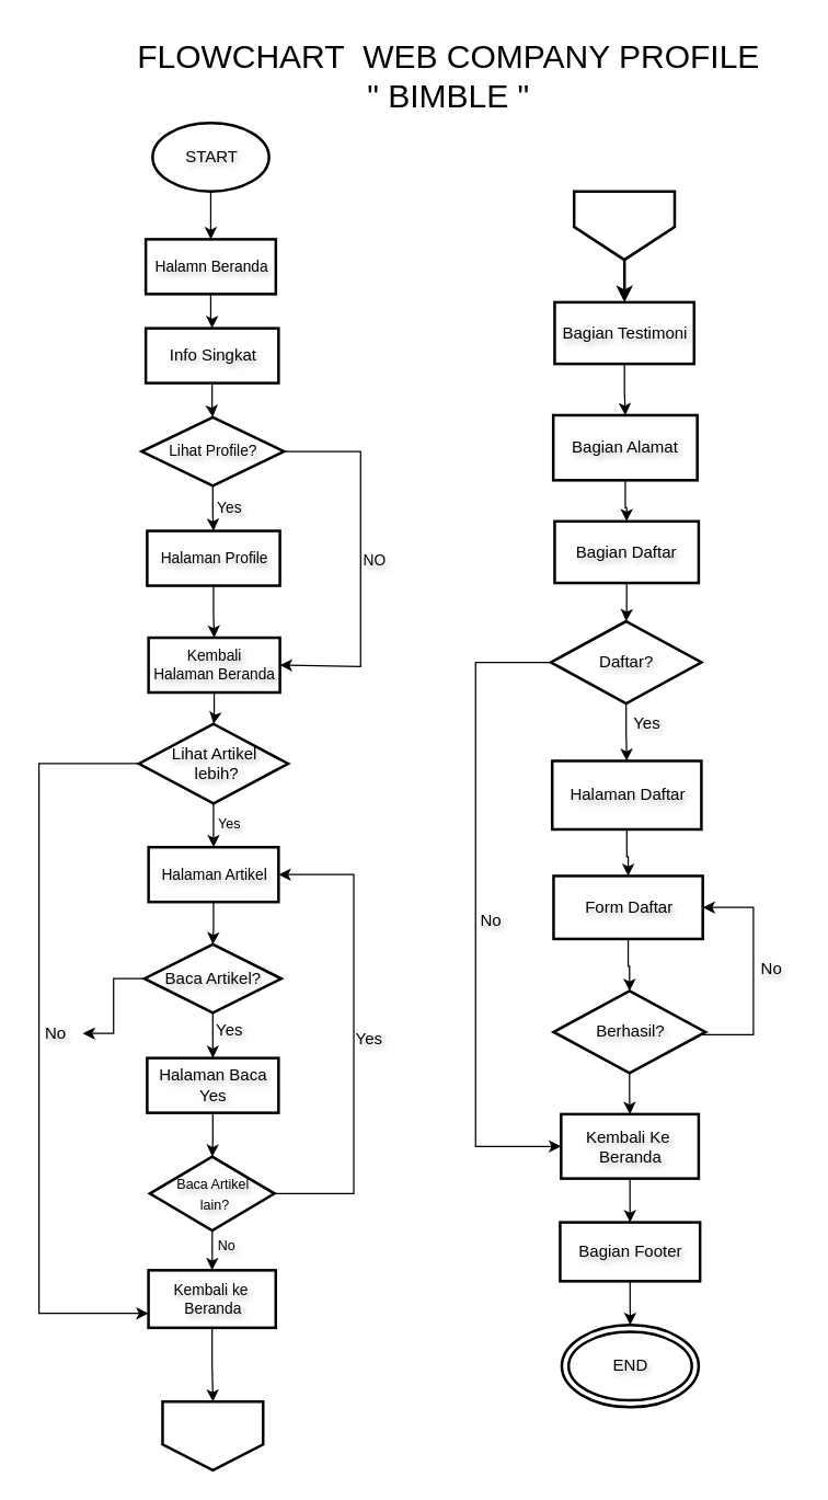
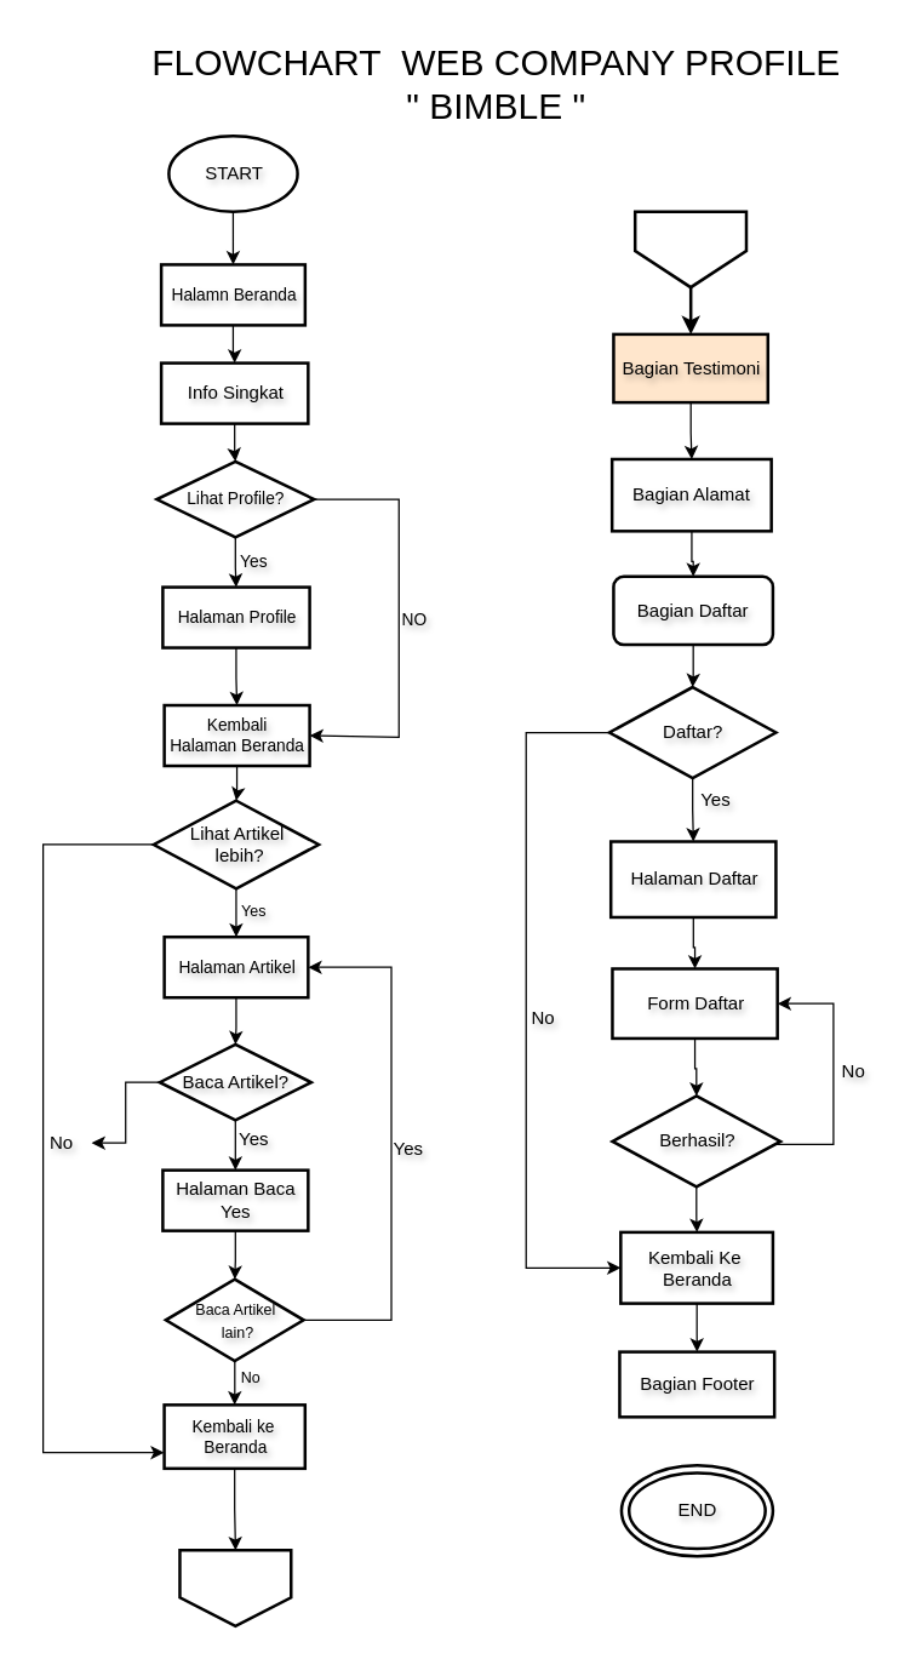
- <mxCell id="41" value="Bagian Testimoni" style="html=1;strokeWidth=2;textShadow=1;labelBorderColor=none;labelBackgroundColor=none;fontColor=default;" vertex="1" parent="1"><mxGeometry x="404.78" y="220" width="101.91" height="45" as="geometry" /></mxCell>
+ <mxCell id="41" value="Bagian Testimoni" style="html=1;strokeWidth=2;textShadow=1;labelBorderColor=none;labelBackgroundColor=none;fontColor=default;fillColor=#ffe6cc;" vertex="1" parent="1"><mxGeometry x="404.78" y="220" width="101.91" height="45" as="geometry" /></mxCell>
- <mxCell id="45" value="Bagian Daftar" style="html=1;strokeWidth=2;textShadow=1;labelBorderColor=none;labelBackgroundColor=none;fontColor=default;" vertex="1" parent="1"><mxGeometry x="404.78" y="380" width="105.22" height="45" as="geometry" /></mxCell>
+ <mxCell id="45" value="Bagian Daftar" style="html=1;strokeWidth=2;textShadow=1;labelBorderColor=none;labelBackgroundColor=none;fontColor=default;rounded=1;" vertex="1" parent="1"><mxGeometry x="404.78" y="380" width="105.22" height="45" as="geometry" /></mxCell>
- <mxCell id="60" value="" style="edgeStyle=orthogonalEdgeStyle;rounded=0;orthogonalLoop=1;jettySize=auto;html=1;textShadow=1;labelBorderColor=none;labelBackgroundColor=none;fontColor=default;" edge="1" parent="1" source="61" target="62"><mxGeometry relative="1" as="geometry"><mxPoint x="459.75" y="964" as="targetPoint" /></mxGeometry></mxCell>
